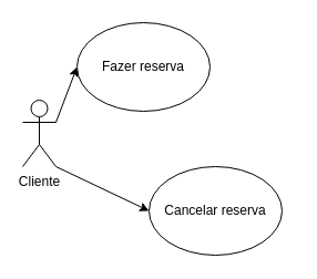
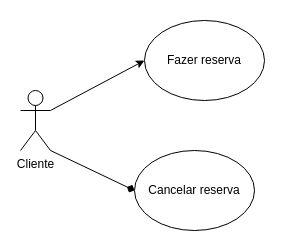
- <mxCell id="6" value="Fazer reserva" style="ellipse;whiteSpace=wrap;html=1;" vertex="1" parent="1"><mxGeometry x="69" y="20" width="120" height="80" as="geometry" /></mxCell>
+ <mxCell id="6" value="Fazer reserva" style="ellipse;whiteSpace=wrap;html=1;" vertex="1" parent="1"><mxGeometry x="144" y="20" width="120" height="80" as="geometry" /></mxCell>
- <mxCell id="3" style="rounded=0;orthogonalLoop=1;jettySize=auto;html=1;exitX=1;exitY=1;exitDx=0;exitDy=0;exitPerimeter=0;entryX=0;entryY=0.5;entryDx=0;entryDy=0;" edge="1" parent="1" source="4" target="5"><mxGeometry relative="1" as="geometry" /></mxCell>
+ <mxCell id="3" style="rounded=0;orthogonalLoop=1;jettySize=auto;html=1;exitX=1;exitY=1;exitDx=0;exitDy=0;exitPerimeter=0;entryX=0;entryY=0.5;entryDx=0;entryDy=0;endArrow=diamond;" edge="1" parent="1" source="4" target="5"><mxGeometry relative="1" as="geometry" /></mxCell>
